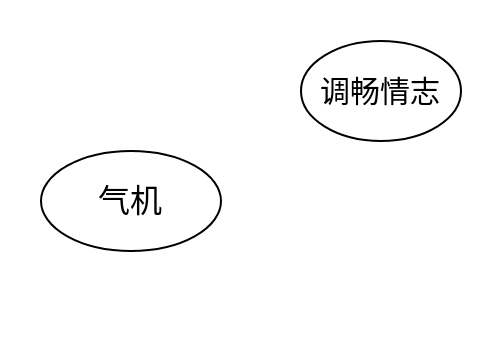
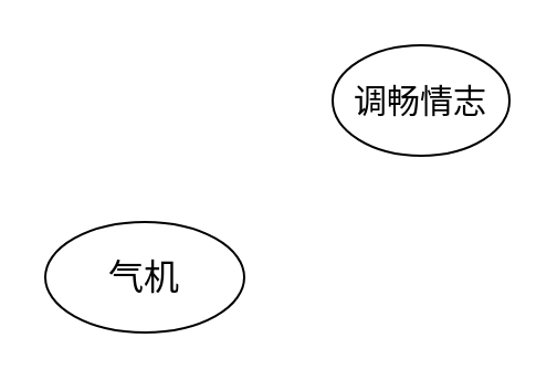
- <mxCell id="3" value="气机" style="ellipse;whiteSpace=wrap;html=1;fontSize=16;" vertex="1" parent="1"><mxGeometry x="20" y="75" width="90" height="50" as="geometry" /></mxCell>
+ <mxCell id="3" value="气机" style="ellipse;whiteSpace=wrap;html=1;fontSize=16;" vertex="1" parent="1"><mxGeometry x="20" y="100" width="90" height="50" as="geometry" /></mxCell>
